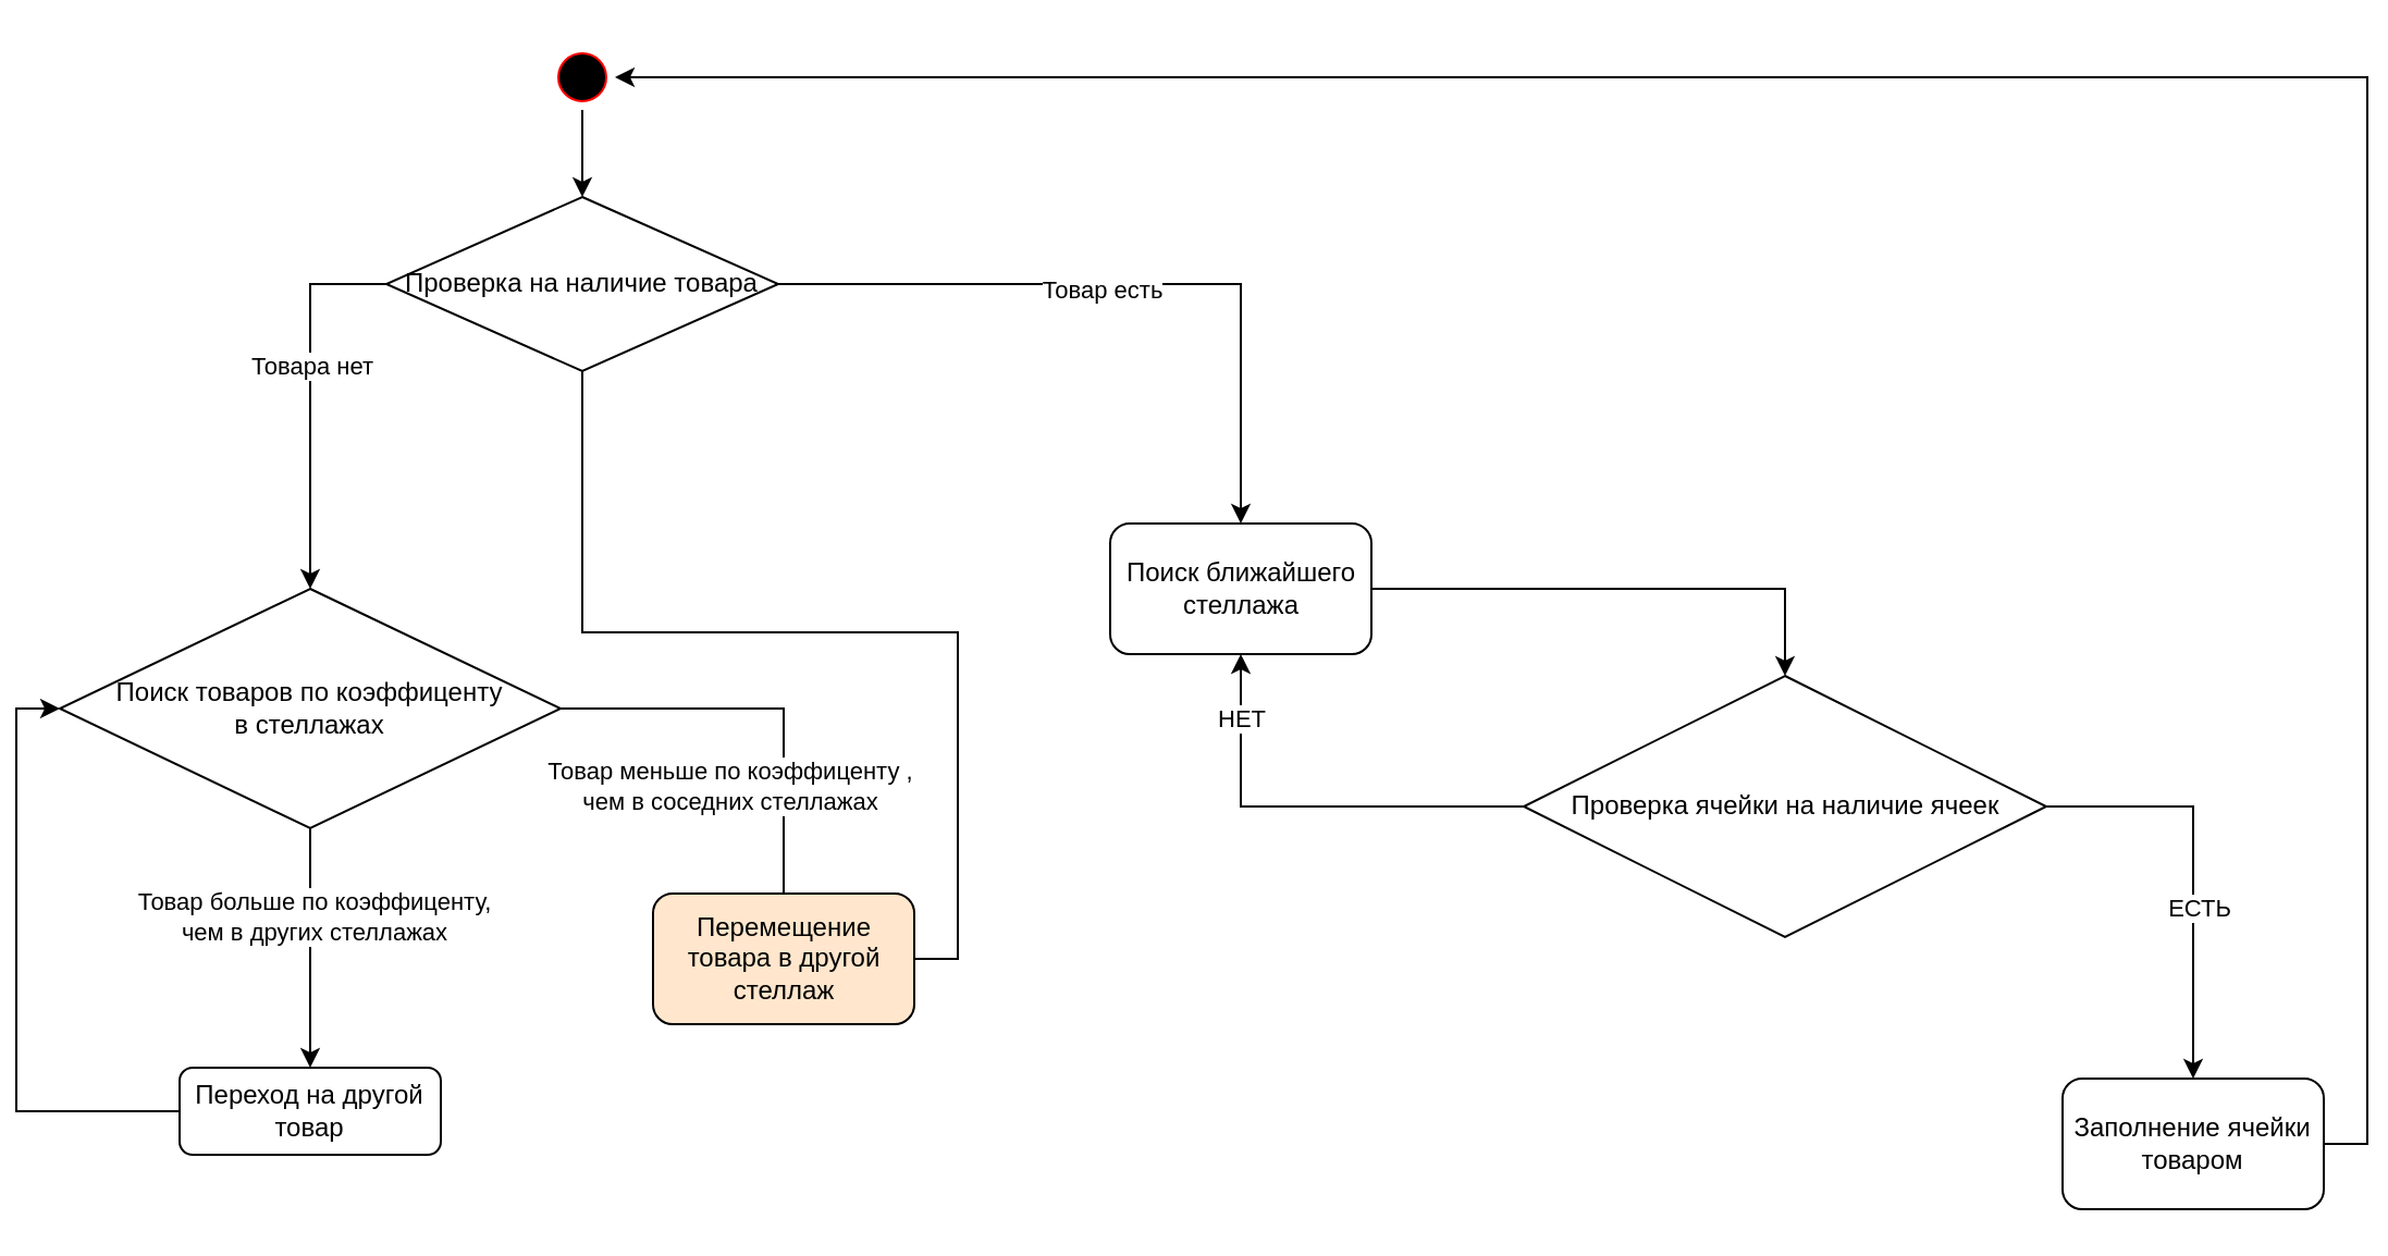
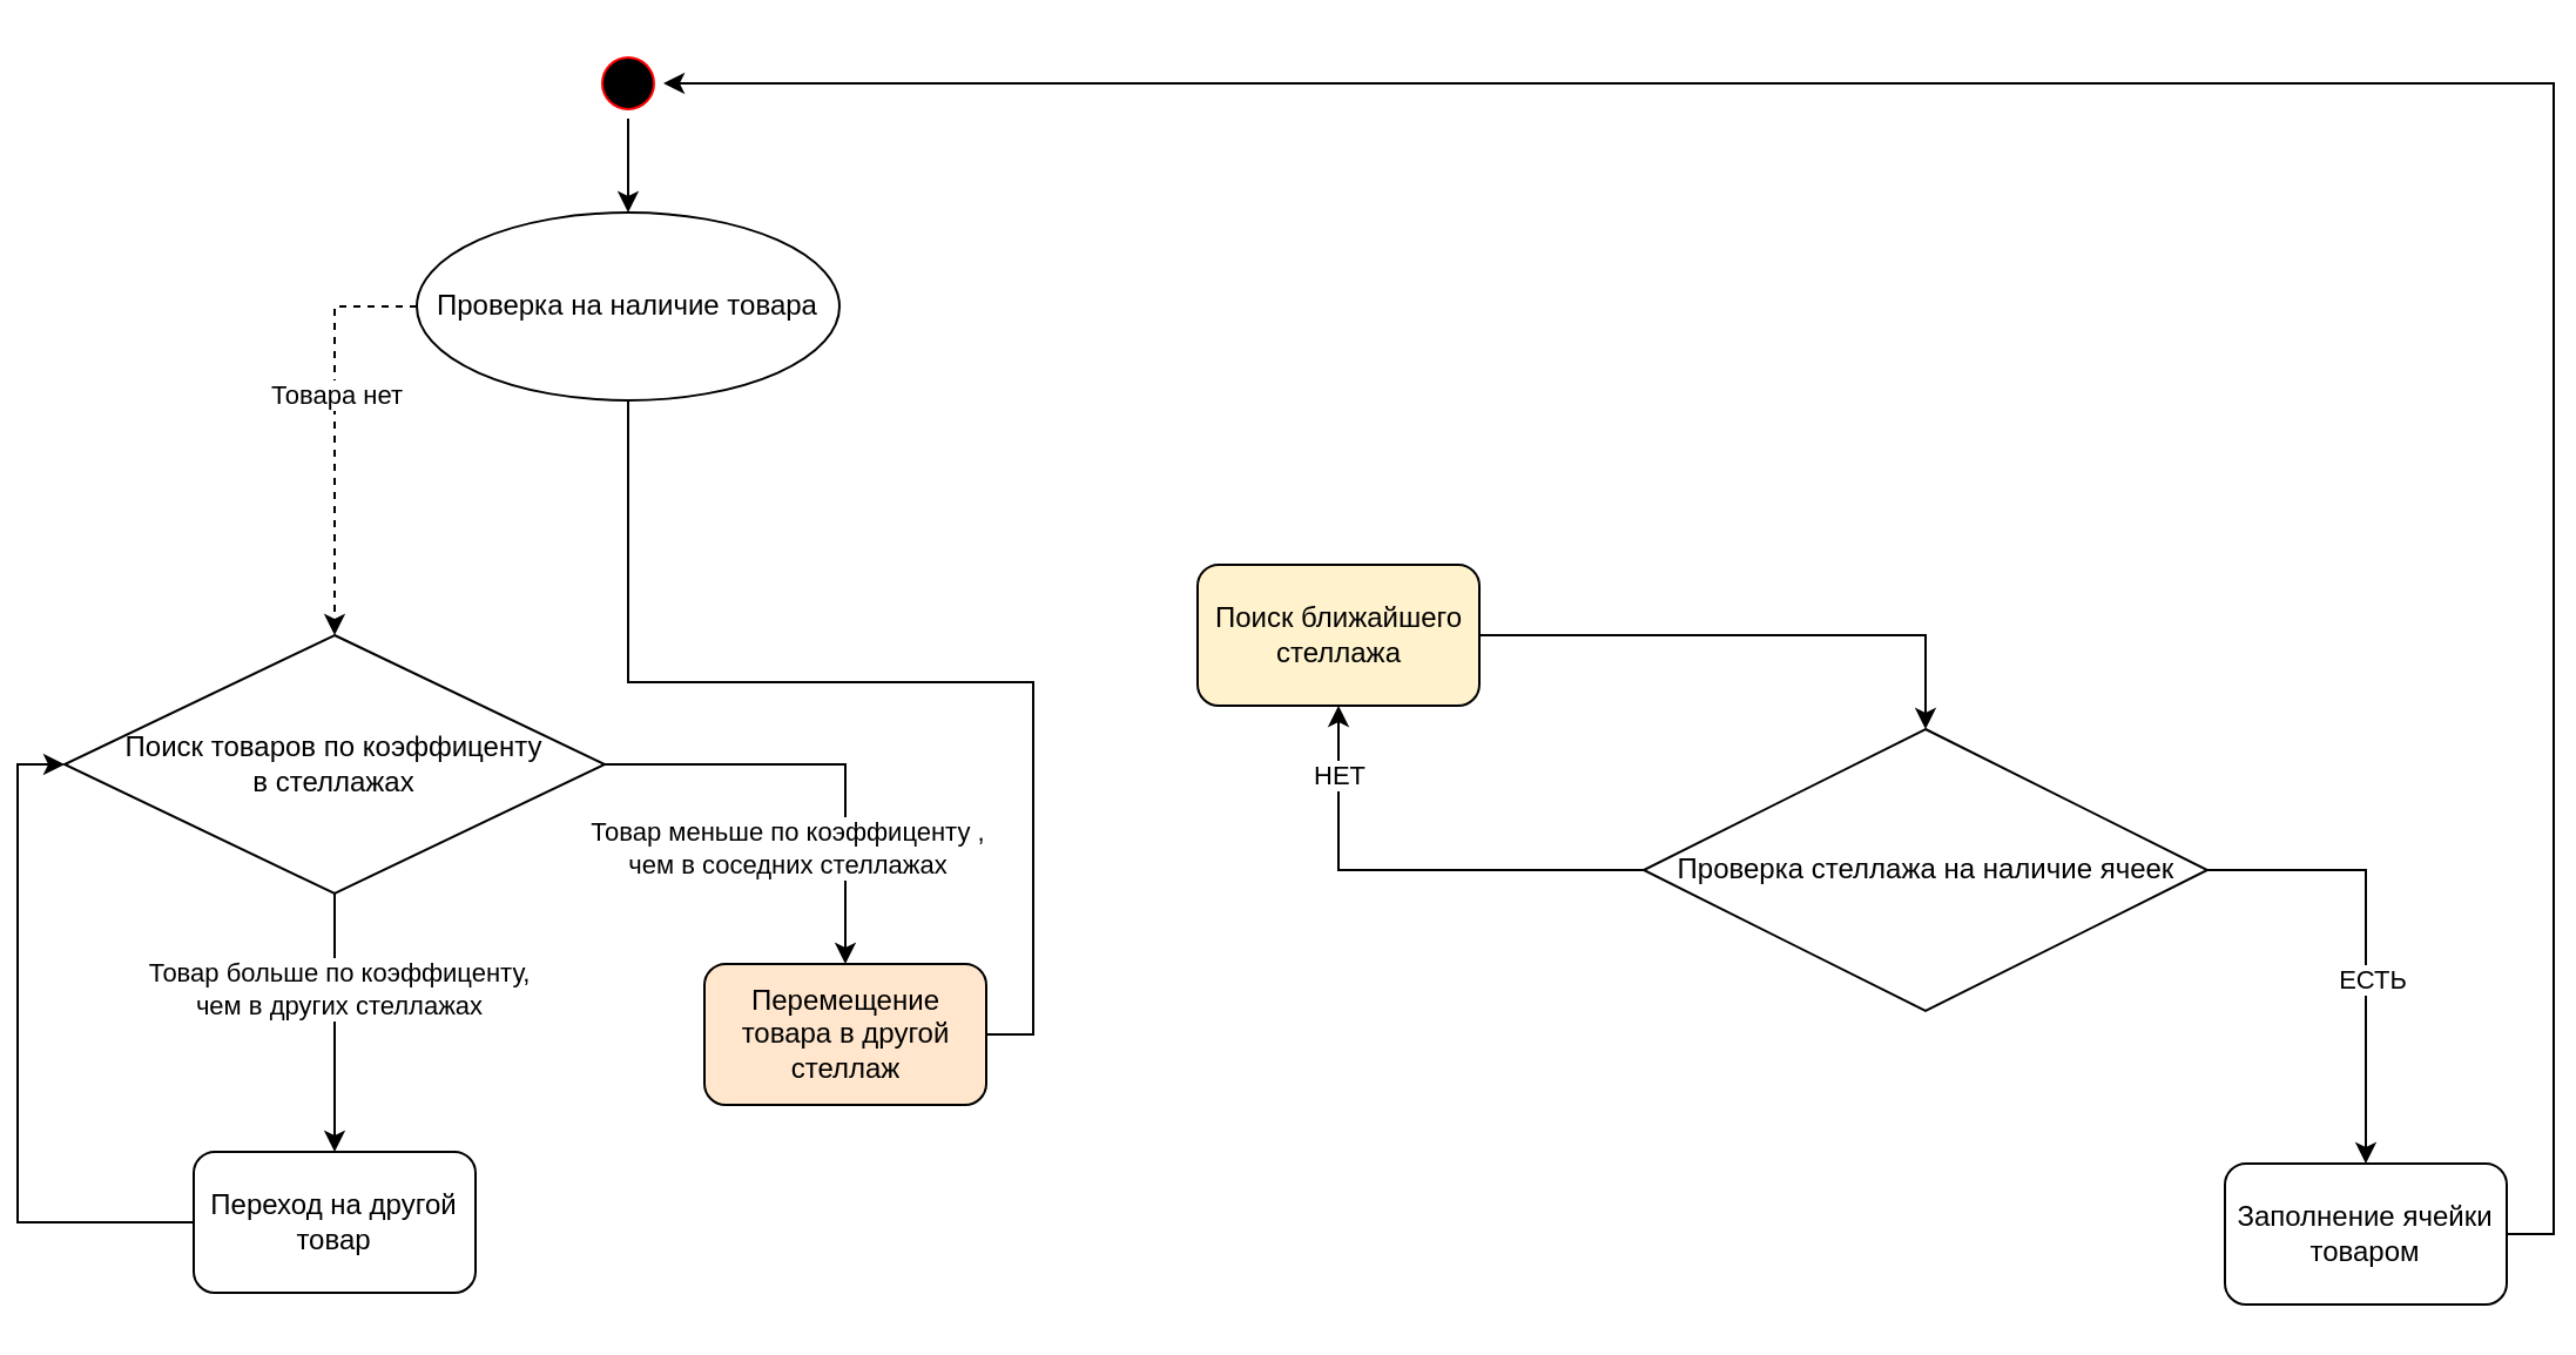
- <mxCell id="17" value="Проверка на наличие товара" style="rhombus;whiteSpace=wrap;html=1;" vertex="1" parent="1"><mxGeometry x="170" y="90" width="180" height="80" as="geometry" /></mxCell>
+ <mxCell id="17" value="Проверка на наличие товара" style="ellipse;whiteSpace=wrap;html=1;" vertex="1" parent="1"><mxGeometry x="170" y="90" width="180" height="80" as="geometry" /></mxCell>
- <mxCell id="13" style="edgeStyle=orthogonalEdgeStyle;rounded=0;orthogonalLoop=1;jettySize=auto;html=1;exitX=1;exitY=0.5;exitDx=0;exitDy=0;entryX=0.5;entryY=0;entryDx=0;entryDy=0;" edge="1" parent="1" source="17" target="5"><mxGeometry relative="1" as="geometry"><mxPoint x="427.5" y="170" as="targetPoint" /></mxGeometry></mxCell>
- <mxCell id="14" value="Товар есть" style="edgeLabel;html=1;align=center;verticalAlign=middle;resizable=0;points=[];" vertex="1" connectable="0" parent="13"><mxGeometry x="-0.081" y="-2" relative="1" as="geometry"><mxPoint as="offset" /></mxGeometry></mxCell>
- <mxCell id="15" style="edgeStyle=orthogonalEdgeStyle;rounded=0;orthogonalLoop=1;jettySize=auto;html=1;exitX=0;exitY=0.5;exitDx=0;exitDy=0;entryX=0.5;entryY=0;entryDx=0;entryDy=0;" edge="1" parent="1" source="17" target="22"><mxGeometry relative="1" as="geometry"><mxPoint x="130" y="240" as="targetPoint" /><Array as="points"><mxPoint x="135" y="130" /></Array></mxGeometry></mxCell>
+ <mxCell id="15" style="edgeStyle=orthogonalEdgeStyle;rounded=0;orthogonalLoop=1;jettySize=auto;html=1;exitX=0;exitY=0.5;exitDx=0;exitDy=0;entryX=0.5;entryY=0;entryDx=0;entryDy=0;dashed=1;" edge="1" parent="1" source="17" target="22"><mxGeometry relative="1" as="geometry"><mxPoint x="130" y="240" as="targetPoint" /><Array as="points"><mxPoint x="135" y="130" /></Array></mxGeometry></mxCell>
- <mxCell id="5" value="Поиск ближайшего стеллажа" style="rounded=1;whiteSpace=wrap;html=1;" vertex="1" parent="1"><mxGeometry x="502.5" y="240" width="120" height="60" as="geometry" /></mxCell>
+ <mxCell id="5" value="Поиск ближайшего стеллажа" style="rounded=1;whiteSpace=wrap;html=1;fillColor=#fff2cc;" vertex="1" parent="1"><mxGeometry x="502.5" y="240" width="120" height="60" as="geometry" /></mxCell>
- <mxCell id="10" value="Проверка ячейки&amp;nbsp;на наличие ячеек" style="rhombus;whiteSpace=wrap;html=1;" vertex="1" parent="1"><mxGeometry x="692.5" y="310" width="240" height="120" as="geometry" /></mxCell>
+ <mxCell id="10" value="Проверка стеллажа&amp;nbsp;на наличие ячеек" style="rhombus;whiteSpace=wrap;html=1;" vertex="1" parent="1"><mxGeometry x="692.5" y="310" width="240" height="120" as="geometry" /></mxCell>
- <mxCell id="18" style="edgeStyle=orthogonalEdgeStyle;rounded=0;orthogonalLoop=1;jettySize=auto;html=1;exitX=1;exitY=0.5;exitDx=0;exitDy=0;endArrow=none;" edge="1" parent="1" source="22" target="26"><mxGeometry relative="1" as="geometry"><mxPoint x="385" y="410" as="targetPoint" /></mxGeometry></mxCell>
+ <mxCell id="18" style="edgeStyle=orthogonalEdgeStyle;rounded=0;orthogonalLoop=1;jettySize=auto;html=1;exitX=1;exitY=0.5;exitDx=0;exitDy=0;" edge="1" parent="1" source="22" target="26"><mxGeometry relative="1" as="geometry"><mxPoint x="385" y="410" as="targetPoint" /></mxGeometry></mxCell>
- <mxCell id="24" value="Переход на другой товар" style="rounded=1;whiteSpace=wrap;html=1;" vertex="1" parent="1"><mxGeometry x="75" y="490" width="120" height="40" as="geometry" /></mxCell>
+ <mxCell id="24" value="Переход на другой товар" style="rounded=1;whiteSpace=wrap;html=1;" vertex="1" parent="1"><mxGeometry x="75" y="490" width="120" height="60" as="geometry" /></mxCell>
